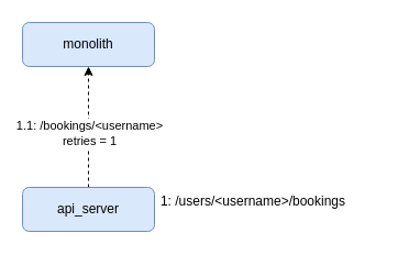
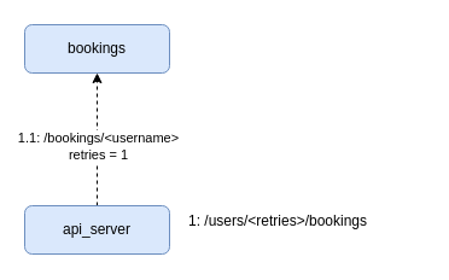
- <mxCell id="2" value="monolith" style="rounded=1;whiteSpace=wrap;html=1;fontSize=12;glass=0;strokeWidth=1;shadow=0;fillColor=#dae8fc;strokeColor=#6c8ebf;" parent="1" vertex="1"><mxGeometry x="20" y="20" width="120" height="40" as="geometry" /></mxCell>
+ <mxCell id="2" value="bookings" style="rounded=1;whiteSpace=wrap;html=1;fontSize=12;glass=0;strokeWidth=1;shadow=0;fillColor=#dae8fc;strokeColor=#6c8ebf;" parent="1" vertex="1"><mxGeometry x="20" y="20" width="120" height="40" as="geometry" /></mxCell>
- <mxCell id="6" value="1: /users/&amp;lt;username&amp;gt;/bookings&lt;br&gt;&lt;div style=&quot;text-align: left&quot;&gt;&lt;br&gt;&lt;/div&gt;" style="text;html=1;strokeColor=none;fillColor=none;align=center;verticalAlign=middle;whiteSpace=wrap;rounded=0;" parent="1" vertex="1"><mxGeometry x="110" y="180" width="240" height="20" as="geometry" /></mxCell>
+ <mxCell id="6" value="1: /users/&amp;lt;retries&amp;gt;/bookings&lt;br&gt;&lt;div style=&quot;text-align: left&quot;&gt;&lt;br&gt;&lt;/div&gt;" style="text;html=1;strokeColor=none;fillColor=none;align=center;verticalAlign=middle;whiteSpace=wrap;rounded=0;" parent="1" vertex="1"><mxGeometry x="110" y="180" width="240" height="20" as="geometry" /></mxCell>
